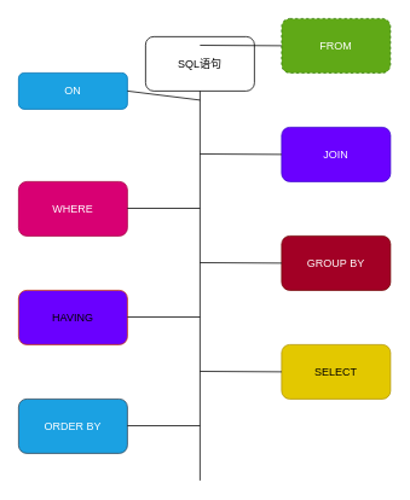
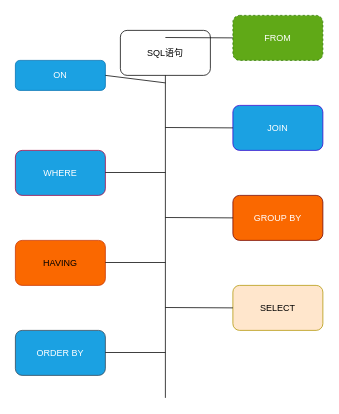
- <mxCell id="5" value="JOIN" style="rounded=1;whiteSpace=wrap;html=1;fillColor=#6a00ff;strokeColor=#3700CC;fontColor=#ffffff;" vertex="1" parent="1"><mxGeometry x="310" y="140" width="120" height="60" as="geometry" /></mxCell>
+ <mxCell id="5" value="JOIN" style="rounded=1;whiteSpace=wrap;html=1;fillColor=#1ba1e2;strokeColor=#3700CC;fontColor=#ffffff;" vertex="1" parent="1"><mxGeometry x="310" y="140" width="120" height="60" as="geometry" /></mxCell>
- <mxCell id="6" value="WHERE" style="rounded=1;whiteSpace=wrap;html=1;fillColor=#d80073;strokeColor=#A50040;fontColor=#ffffff;" vertex="1" parent="1"><mxGeometry x="20" y="200" width="120" height="60" as="geometry" /></mxCell>
+ <mxCell id="6" value="WHERE" style="rounded=1;whiteSpace=wrap;html=1;fillColor=#1ba1e2;strokeColor=#A50040;fontColor=#ffffff;" vertex="1" parent="1"><mxGeometry x="20" y="200" width="120" height="60" as="geometry" /></mxCell>
- <mxCell id="7" value="GROUP BY" style="rounded=1;whiteSpace=wrap;html=1;fillColor=#a20025;strokeColor=#6F0000;fontColor=#ffffff;" vertex="1" parent="1"><mxGeometry x="310" y="260" width="120" height="60" as="geometry" /></mxCell>
+ <mxCell id="7" value="GROUP BY" style="rounded=1;whiteSpace=wrap;html=1;fillColor=#fa6800;strokeColor=#6F0000;fontColor=#ffffff;" vertex="1" parent="1"><mxGeometry x="310" y="260" width="120" height="60" as="geometry" /></mxCell>
- <mxCell id="8" value="HAVING" style="rounded=1;whiteSpace=wrap;html=1;fillColor=#6a00ff;strokeColor=#C73500;fontColor=#000000;" vertex="1" parent="1"><mxGeometry x="20" y="320" width="120" height="60" as="geometry" /></mxCell>
+ <mxCell id="8" value="HAVING" style="rounded=1;whiteSpace=wrap;html=1;fillColor=#fa6800;strokeColor=#C73500;fontColor=#000000;" vertex="1" parent="1"><mxGeometry x="20" y="320" width="120" height="60" as="geometry" /></mxCell>
- <mxCell id="9" value="SELECT" style="rounded=1;whiteSpace=wrap;html=1;fillColor=#e3c800;strokeColor=#B09500;fontColor=#000000;" vertex="1" parent="1"><mxGeometry x="310" y="380" width="120" height="60" as="geometry" /></mxCell>
+ <mxCell id="9" value="SELECT" style="rounded=1;whiteSpace=wrap;html=1;fillColor=#ffe6cc;strokeColor=#B09500;fontColor=#000000;" vertex="1" parent="1"><mxGeometry x="310" y="380" width="120" height="60" as="geometry" /></mxCell>
